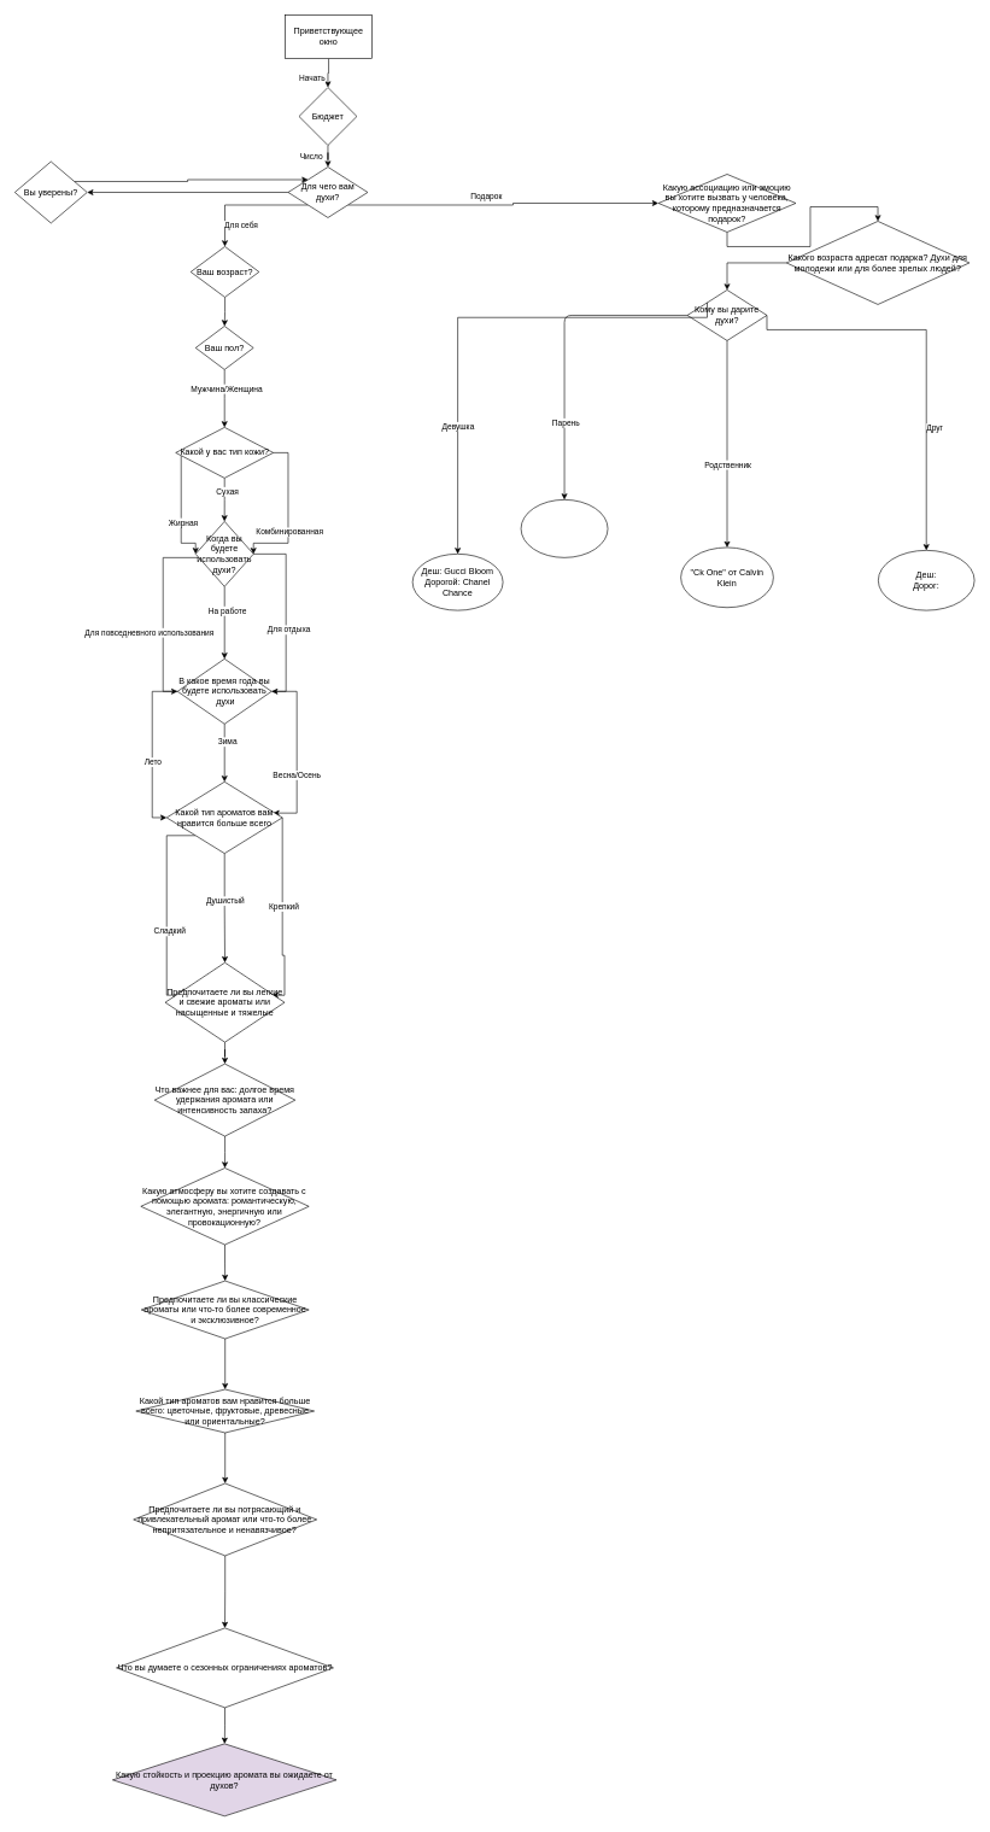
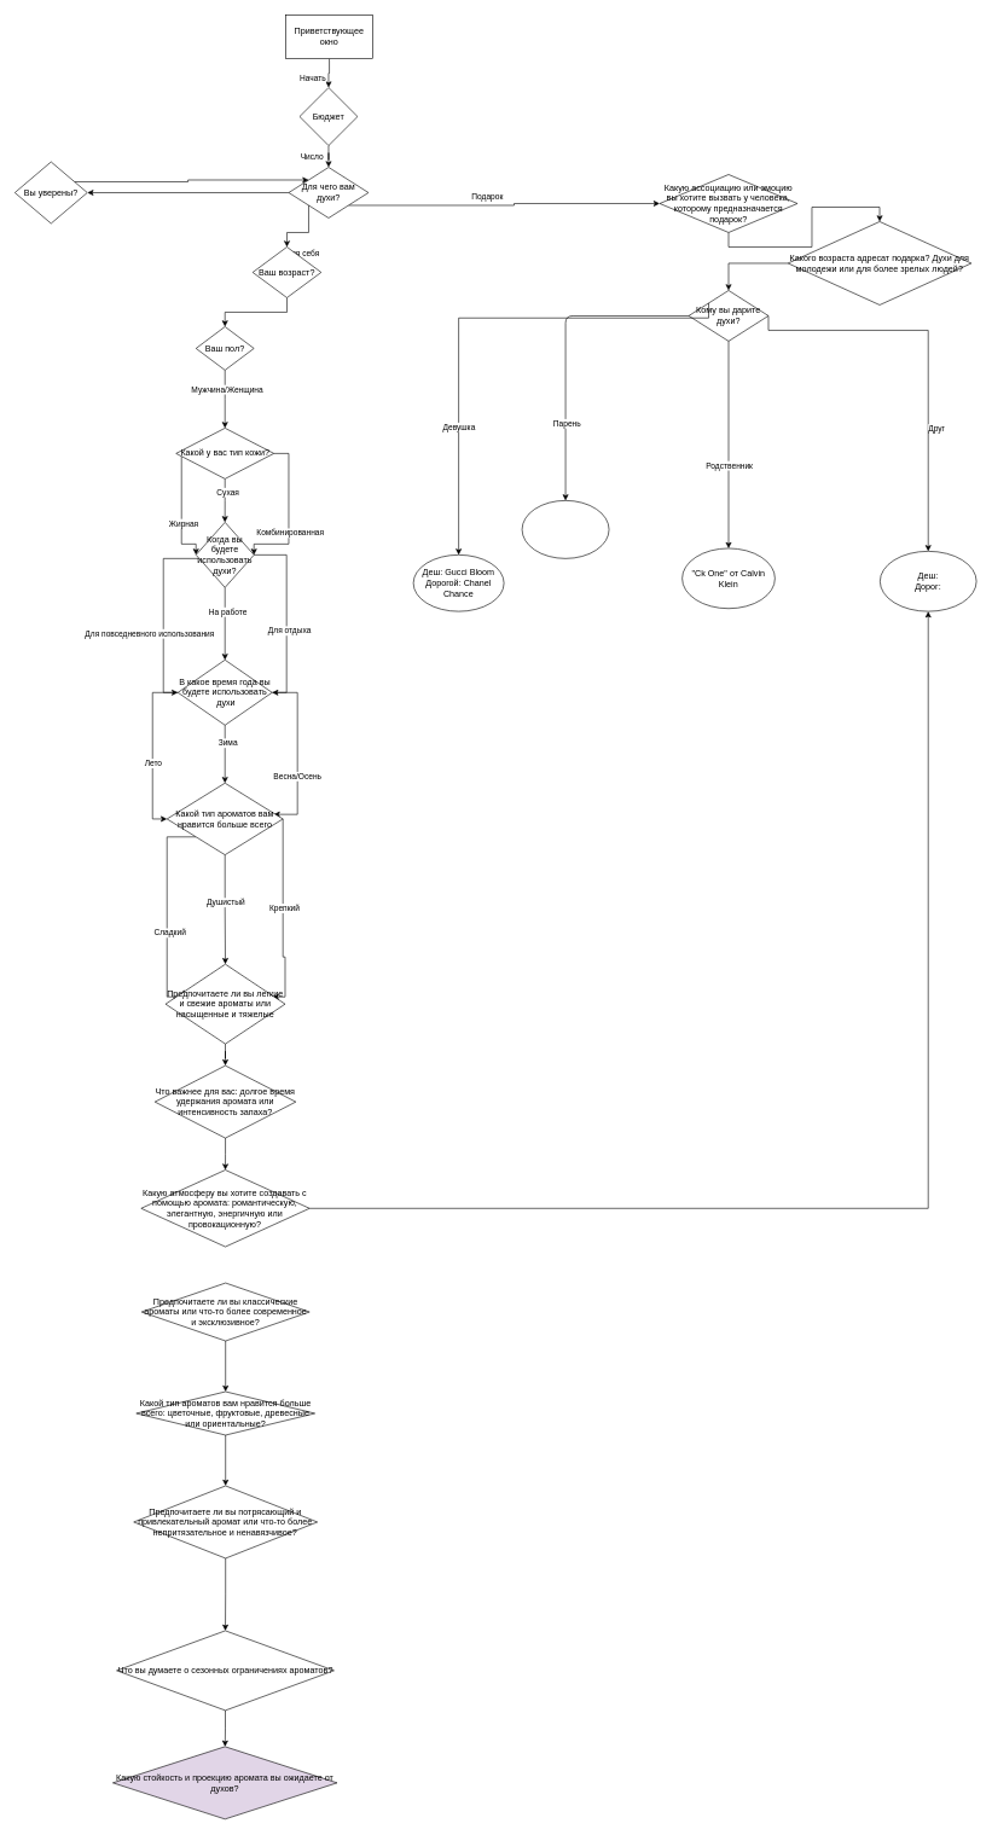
- <mxCell id="71" value="Ваш возраст?" style="rhombus;whiteSpace=wrap;html=1;" parent="1" vertex="1"><mxGeometry x="263.25" y="340" width="94.5" height="70" as="geometry" /></mxCell>
+ <mxCell id="71" value="Ваш возраст?" style="rhombus;whiteSpace=wrap;html=1;" parent="1" vertex="1"><mxGeometry x="348.25" y="340" width="94.5" height="70" as="geometry" /></mxCell>
- <mxCell id="62" style="edgeStyle=orthogonalEdgeStyle;rounded=0;orthogonalLoop=1;jettySize=auto;html=1;" parent="1" source="63" target="65" edge="1"><mxGeometry relative="1" as="geometry" /></mxCell>
+ <mxCell id="62" style="edgeStyle=orthogonalEdgeStyle;rounded=0;orthogonalLoop=1;jettySize=auto;html=1;" parent="1" source="63" target="46" edge="1"><mxGeometry relative="1" as="geometry" /></mxCell>
